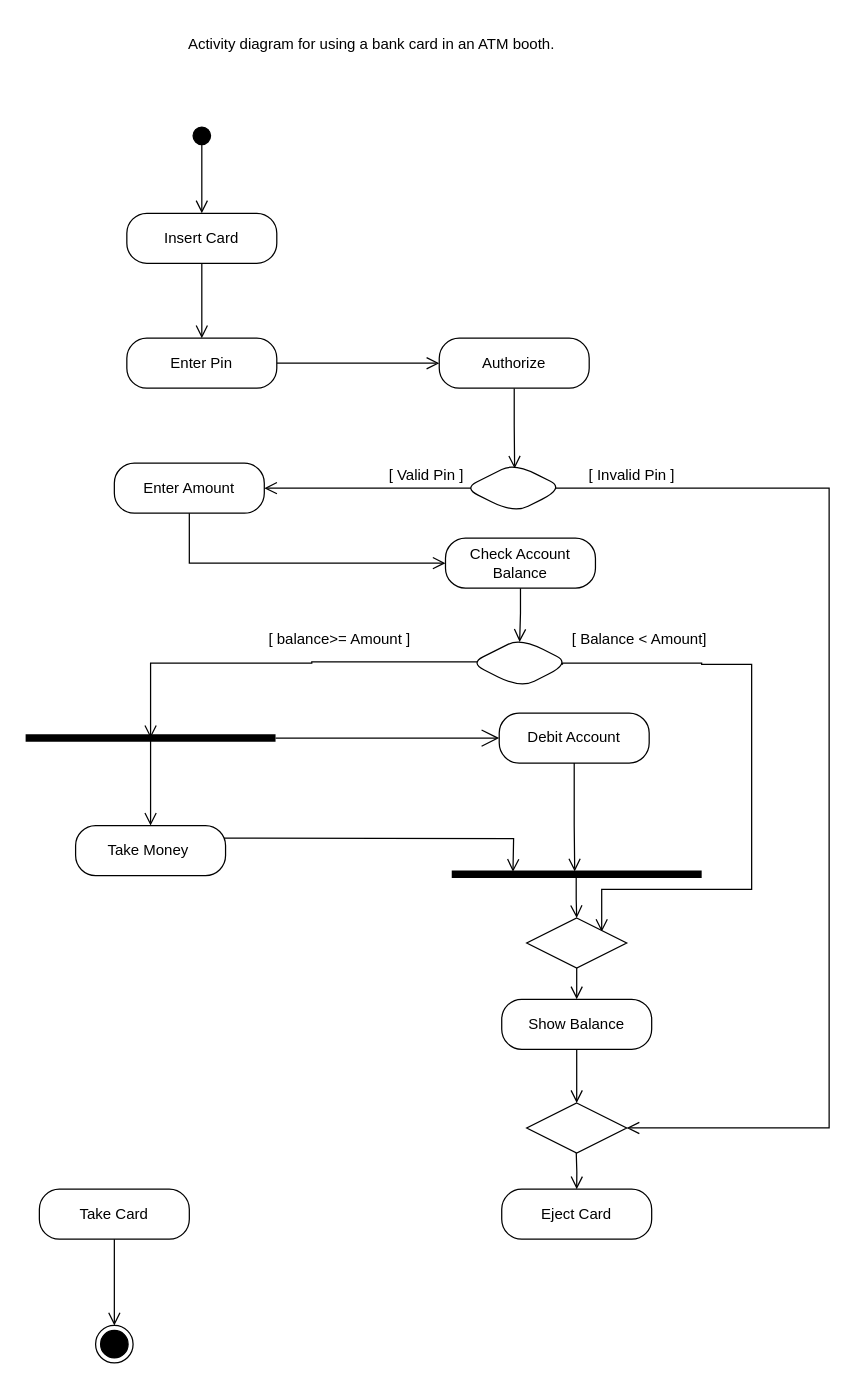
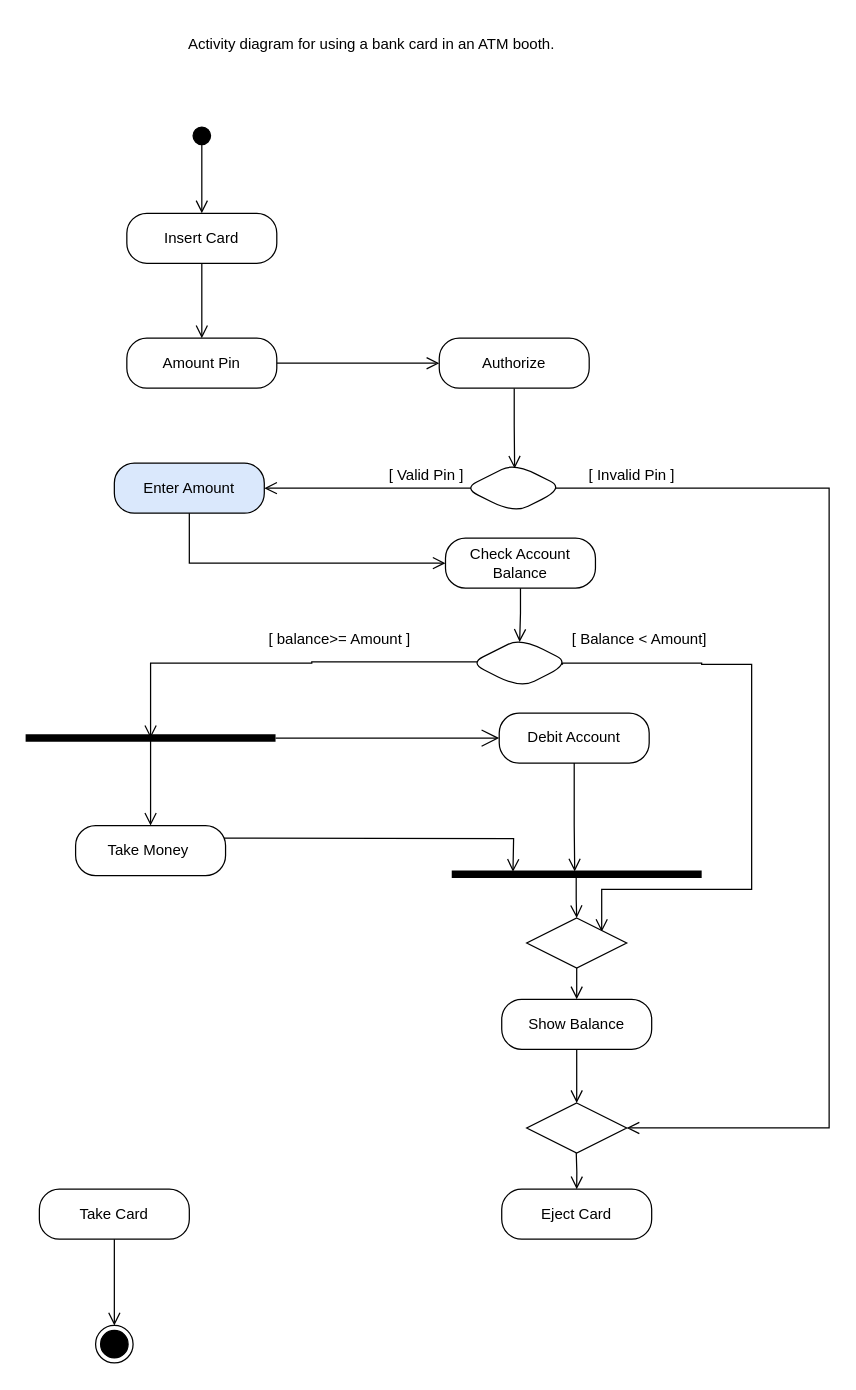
- <mxCell id="19" value="Enter Pin" style="rounded=1;whiteSpace=wrap;html=1;arcSize=40;fontColor=#000000;fillColor=#ffffff;strokeColor=#000000;align=center;verticalAlign=middle;fontFamily=Helvetica;fontSize=12;movable=1;resizable=1;rotatable=1;deletable=1;editable=1;locked=0;connectable=1;" vertex="1" parent="17"><mxGeometry y="100" width="120" height="40" as="geometry" /></mxCell>
+ <mxCell id="19" value="Amount Pin" style="rounded=1;whiteSpace=wrap;html=1;arcSize=40;fontColor=#000000;fillColor=#ffffff;strokeColor=#000000;align=center;verticalAlign=middle;fontFamily=Helvetica;fontSize=12;movable=1;resizable=1;rotatable=1;deletable=1;editable=1;locked=0;connectable=1;" vertex="1" parent="17"><mxGeometry y="100" width="120" height="40" as="geometry" /></mxCell>
- <mxCell id="10" value="Enter Amount" style="rounded=1;whiteSpace=wrap;html=1;arcSize=40;fontColor=#000000;fillColor=#ffffff;strokeColor=#000000;align=center;verticalAlign=middle;fontFamily=Helvetica;fontSize=12;" vertex="1" parent="1"><mxGeometry x="91" y="370" width="120" height="40" as="geometry" /></mxCell>
+ <mxCell id="10" value="Enter Amount" style="rounded=1;whiteSpace=wrap;html=1;arcSize=40;fontColor=#000000;fillColor=#dae8fc;strokeColor=#000000;align=center;verticalAlign=middle;fontFamily=Helvetica;fontSize=12;" vertex="1" parent="1"><mxGeometry x="91" y="370" width="120" height="40" as="geometry" /></mxCell>
